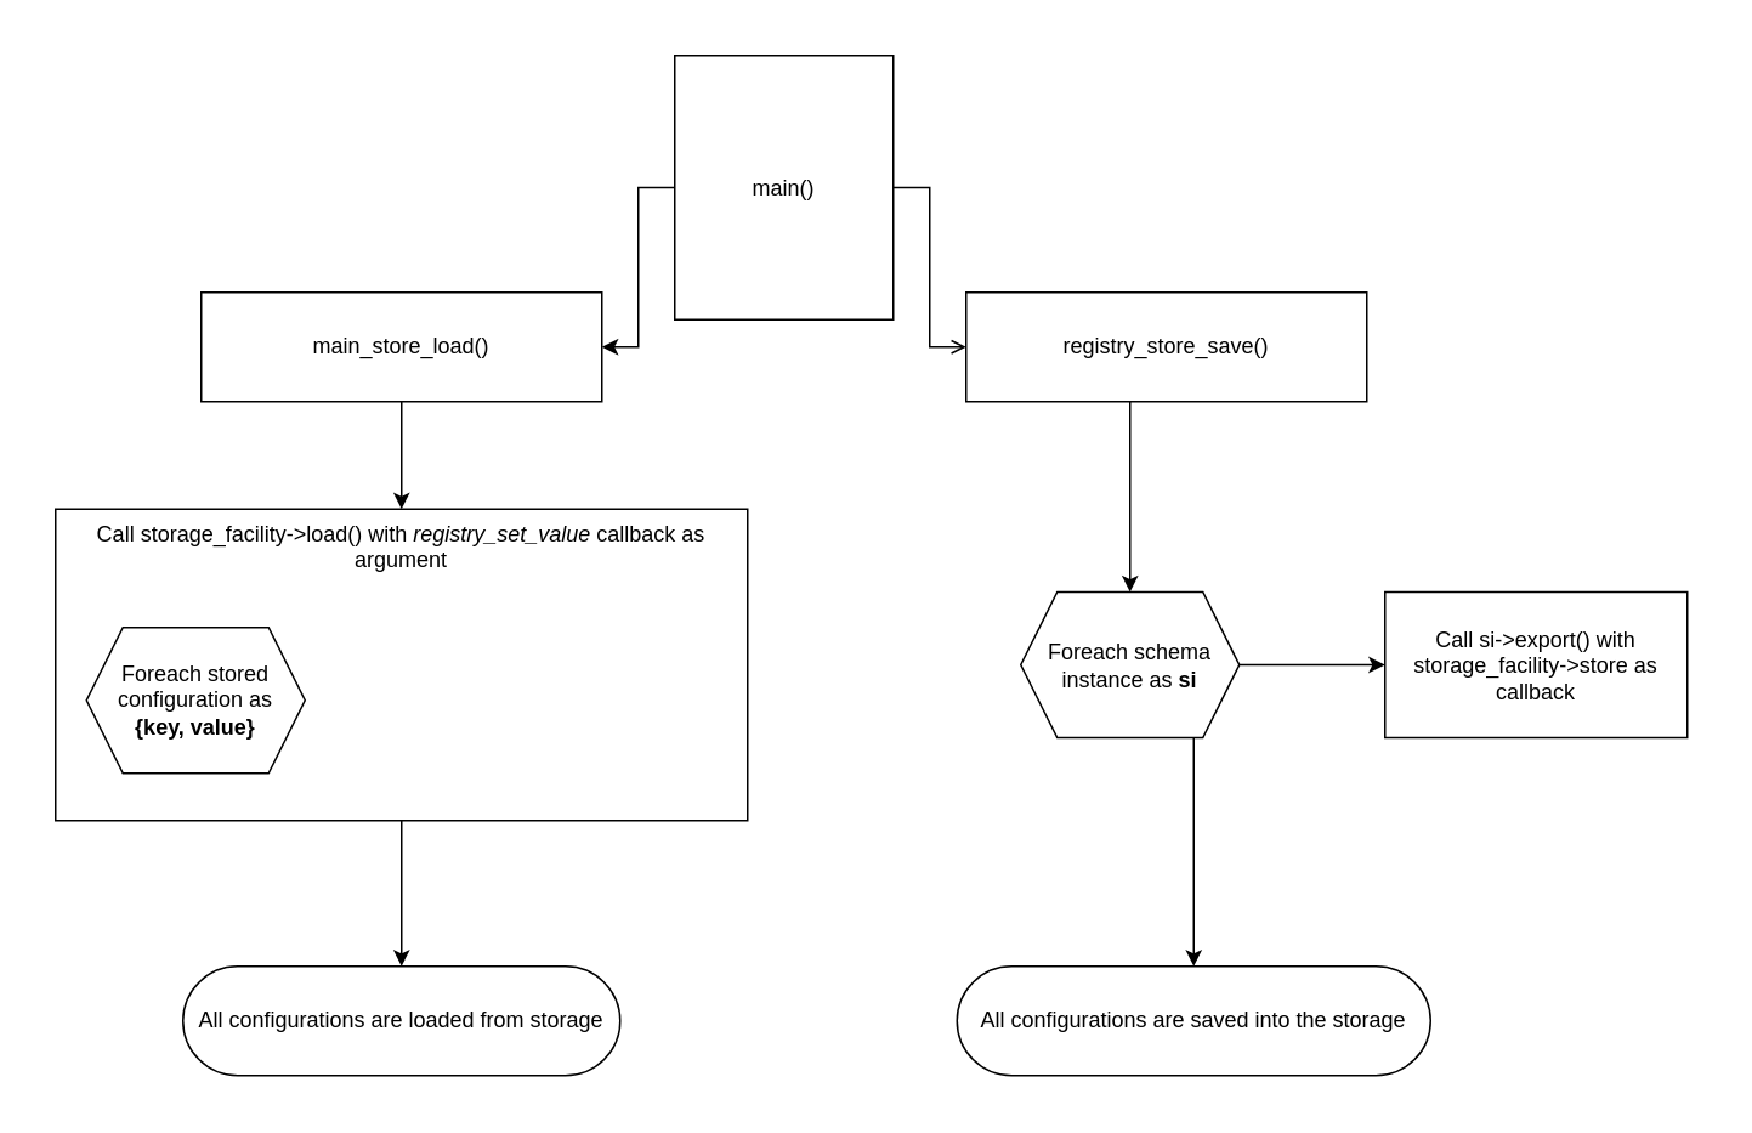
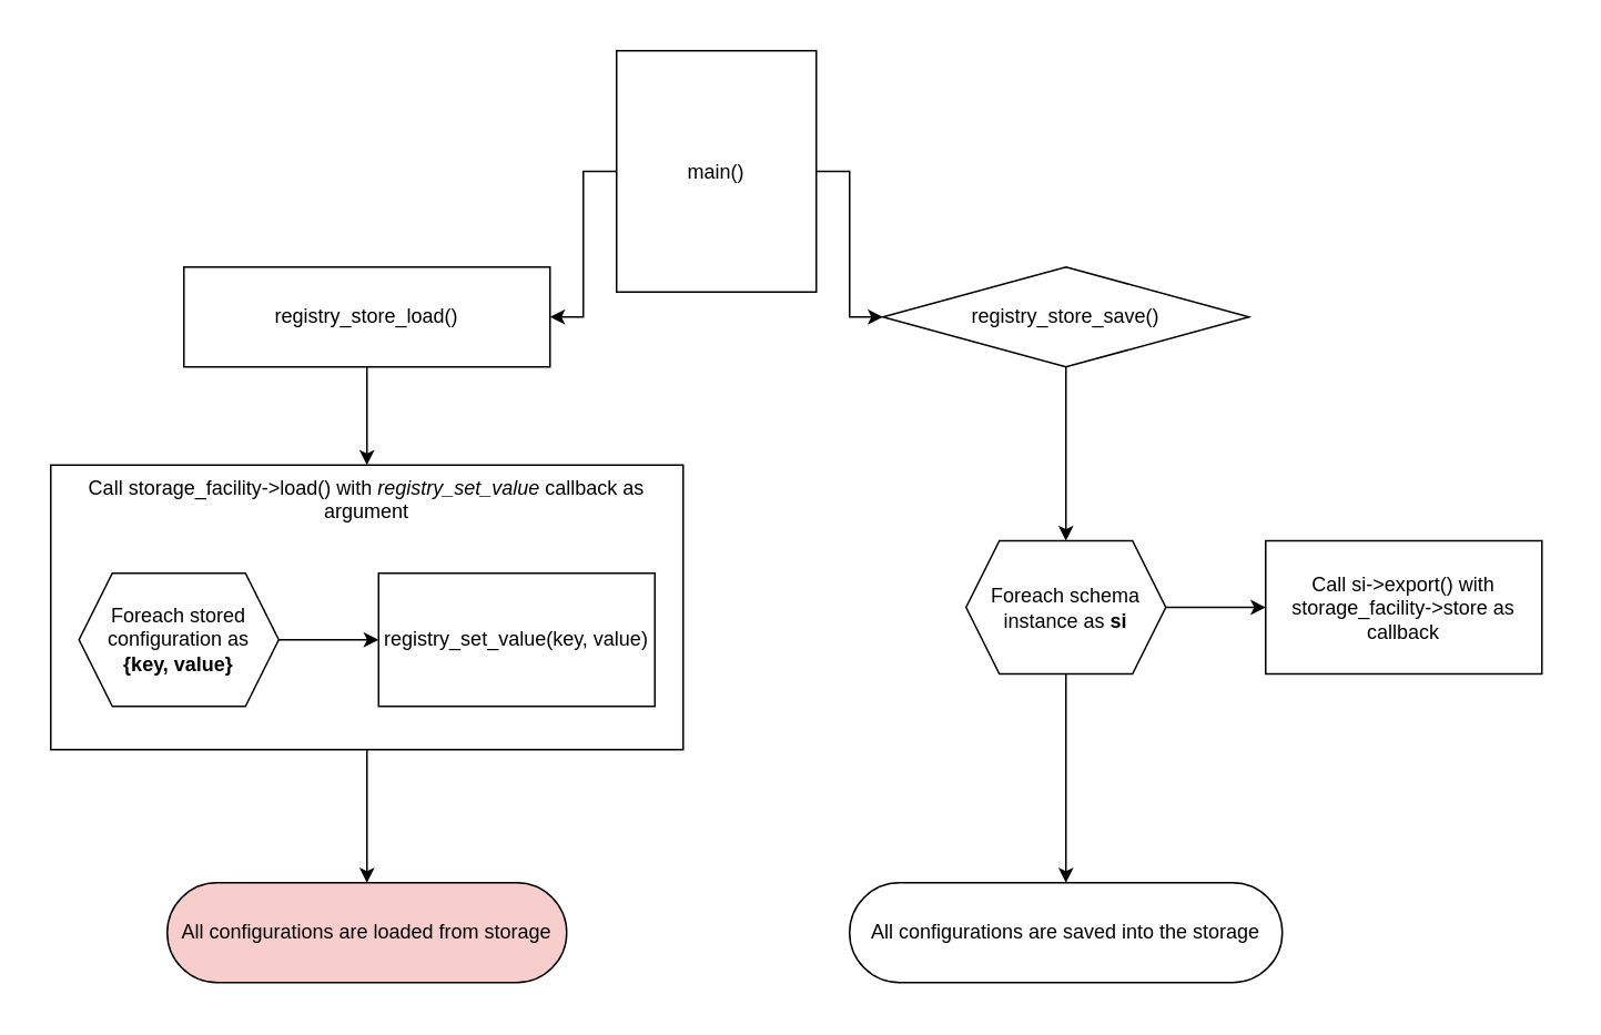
- <mxCell id="6" value="main_store_load()" style="rounded=0;whiteSpace=wrap;html=1;" parent="1" vertex="1"><mxGeometry x="110" y="160" width="220" height="60" as="geometry" /></mxCell>
+ <mxCell id="6" value="registry_store_load()" style="rounded=0;whiteSpace=wrap;html=1;" parent="1" vertex="1"><mxGeometry x="110" y="160" width="220" height="60" as="geometry" /></mxCell>
- <mxCell id="8" style="edgeStyle=orthogonalEdgeStyle;html=1;rounded=0;endArrow=open;" parent="1" source="4" target="7" edge="1"><mxGeometry relative="1" as="geometry"><mxPoint x="572" y="90" as="sourcePoint" /><mxPoint x="592" y="170" as="targetPoint" /></mxGeometry></mxCell>
+ <mxCell id="8" style="edgeStyle=orthogonalEdgeStyle;html=1;rounded=0;" parent="1" source="4" target="7" edge="1"><mxGeometry relative="1" as="geometry"><mxPoint x="572" y="90" as="sourcePoint" /><mxPoint x="592" y="170" as="targetPoint" /></mxGeometry></mxCell>
- <mxCell id="7" value="registry_store_save()" style="rounded=0;whiteSpace=wrap;html=1;" parent="1" vertex="1"><mxGeometry x="530" y="160" width="220" height="60" as="geometry" /></mxCell>
+ <mxCell id="7" value="registry_store_save()" style="rhombus;whiteSpace=wrap;html=1;" parent="1" vertex="1"><mxGeometry x="530" y="160" width="220" height="60" as="geometry" /></mxCell>
- <mxCell id="17" value="Foreach schema&lt;br&gt;instance as&amp;nbsp;&lt;b&gt;si&lt;/b&gt;" style="shape=hexagon;perimeter=hexagonPerimeter2;whiteSpace=wrap;html=1;fixedSize=1;" vertex="1" parent="1"><mxGeometry x="560" y="324.5" width="120" height="80" as="geometry" /></mxCell>
+ <mxCell id="17" value="Foreach schema&lt;br&gt;instance as&amp;nbsp;&lt;b&gt;si&lt;/b&gt;" style="shape=hexagon;perimeter=hexagonPerimeter2;whiteSpace=wrap;html=1;fixedSize=1;" vertex="1" parent="1"><mxGeometry x="580" y="324.5" width="120" height="80" as="geometry" /></mxCell>
+ <mxCell id="18" value="" style="edgeStyle=elbowEdgeStyle;rounded=0;html=1;exitX=1;exitY=0.5;exitDx=0;exitDy=0;" edge="1" parent="1" source="20" target="19"><mxGeometry relative="1" as="geometry"><mxPoint x="216" y="426" as="targetPoint" /><mxPoint as="offset" /><mxPoint x="157" y="424" as="sourcePoint" /></mxGeometry></mxCell>
+ <mxCell id="19" value="registry_set_value(key, value)" style="rounded=0;whiteSpace=wrap;html=1;" vertex="1" parent="1"><mxGeometry x="227" y="344" width="166" height="80" as="geometry" /></mxCell>
- <mxCell id="11" value="All configurations are loaded from storage" style="rounded=1;whiteSpace=wrap;html=1;arcSize=50;" parent="1" vertex="1"><mxGeometry x="100" y="530" width="240" height="60" as="geometry" /></mxCell>
+ <mxCell id="11" value="All configurations are loaded from storage" style="rounded=1;whiteSpace=wrap;html=1;arcSize=50;fillColor=#f8cecc;" parent="1" vertex="1"><mxGeometry x="100" y="530" width="240" height="60" as="geometry" /></mxCell>
- <mxCell id="14" value="All configurations are saved into the storage" style="rounded=1;whiteSpace=wrap;html=1;arcSize=50;" parent="1" vertex="1"><mxGeometry x="525" y="530" width="260" height="60" as="geometry" /></mxCell>
+ <mxCell id="14" value="All configurations are saved into the storage" style="rounded=1;whiteSpace=wrap;html=1;arcSize=50;" parent="1" vertex="1"><mxGeometry x="510" y="530" width="260" height="60" as="geometry" /></mxCell>
